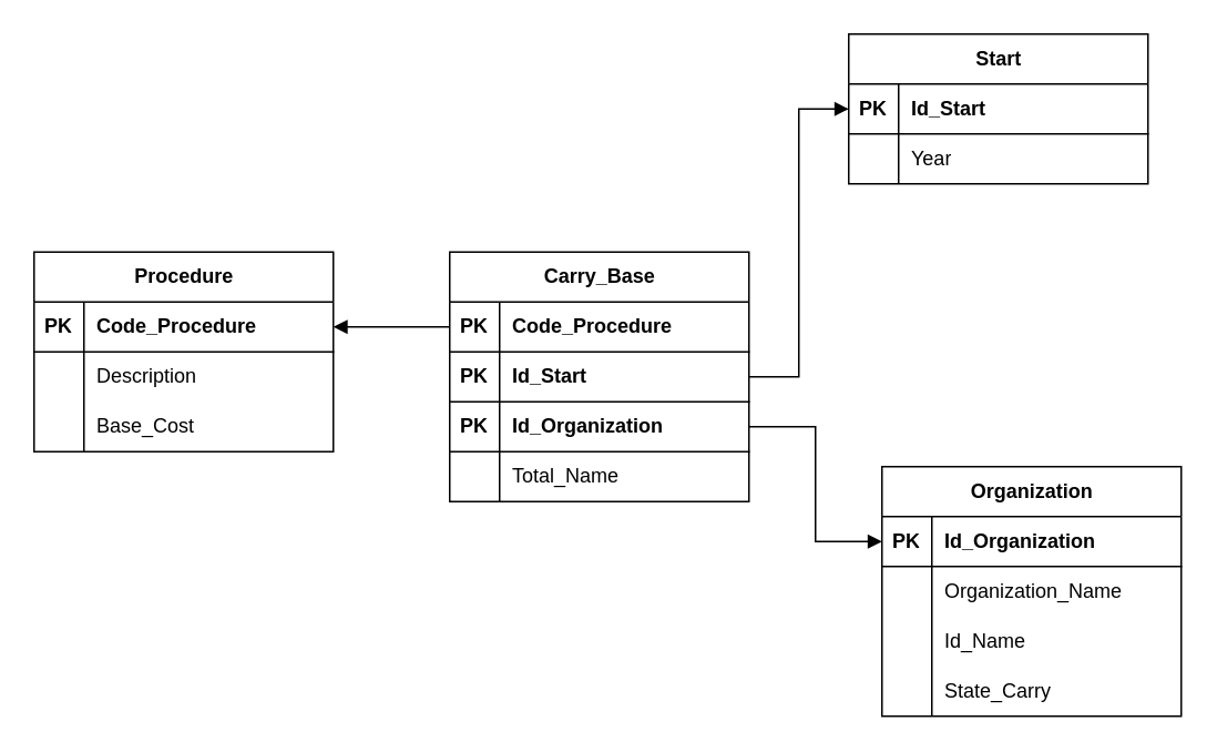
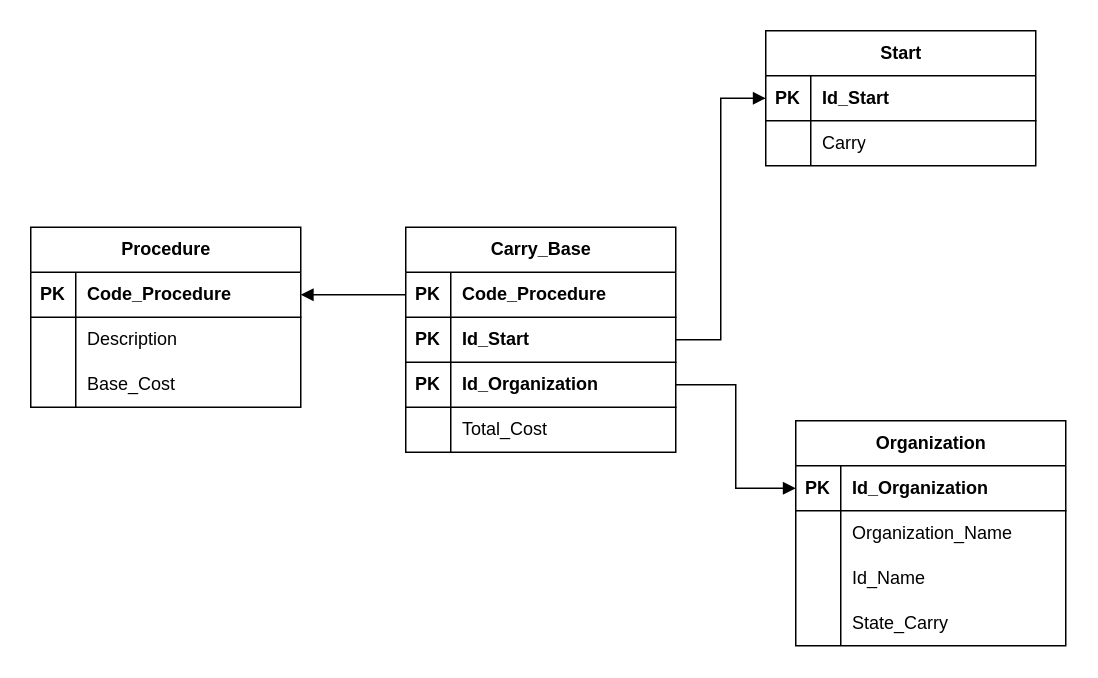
- <mxCell id="46" value="Year" style="shape=partialRectangle;connectable=0;fillColor=none;top=0;left=0;bottom=0;right=0;align=left;spacingLeft=6;overflow=hidden;whiteSpace=wrap;html=1;" vertex="1" parent="44"><mxGeometry x="30" width="150" height="30" as="geometry"><mxRectangle width="150" height="30" as="alternateBounds" /></mxGeometry></mxCell>
+ <mxCell id="46" value="Carry" style="shape=partialRectangle;connectable=0;fillColor=none;top=0;left=0;bottom=0;right=0;align=left;spacingLeft=6;overflow=hidden;whiteSpace=wrap;html=1;" vertex="1" parent="44"><mxGeometry x="30" width="150" height="30" as="geometry"><mxRectangle width="150" height="30" as="alternateBounds" /></mxGeometry></mxCell>
- <mxCell id="16" value="Total_Name" style="shape=partialRectangle;connectable=0;fillColor=none;top=0;left=0;bottom=0;right=0;align=left;spacingLeft=6;overflow=hidden;whiteSpace=wrap;html=1;" vertex="1" parent="14"><mxGeometry x="30" width="150" height="30" as="geometry"><mxRectangle width="150" height="30" as="alternateBounds" /></mxGeometry></mxCell>
+ <mxCell id="16" value="Total_Cost" style="shape=partialRectangle;connectable=0;fillColor=none;top=0;left=0;bottom=0;right=0;align=left;spacingLeft=6;overflow=hidden;whiteSpace=wrap;html=1;" vertex="1" parent="14"><mxGeometry x="30" width="150" height="30" as="geometry"><mxRectangle width="150" height="30" as="alternateBounds" /></mxGeometry></mxCell>
